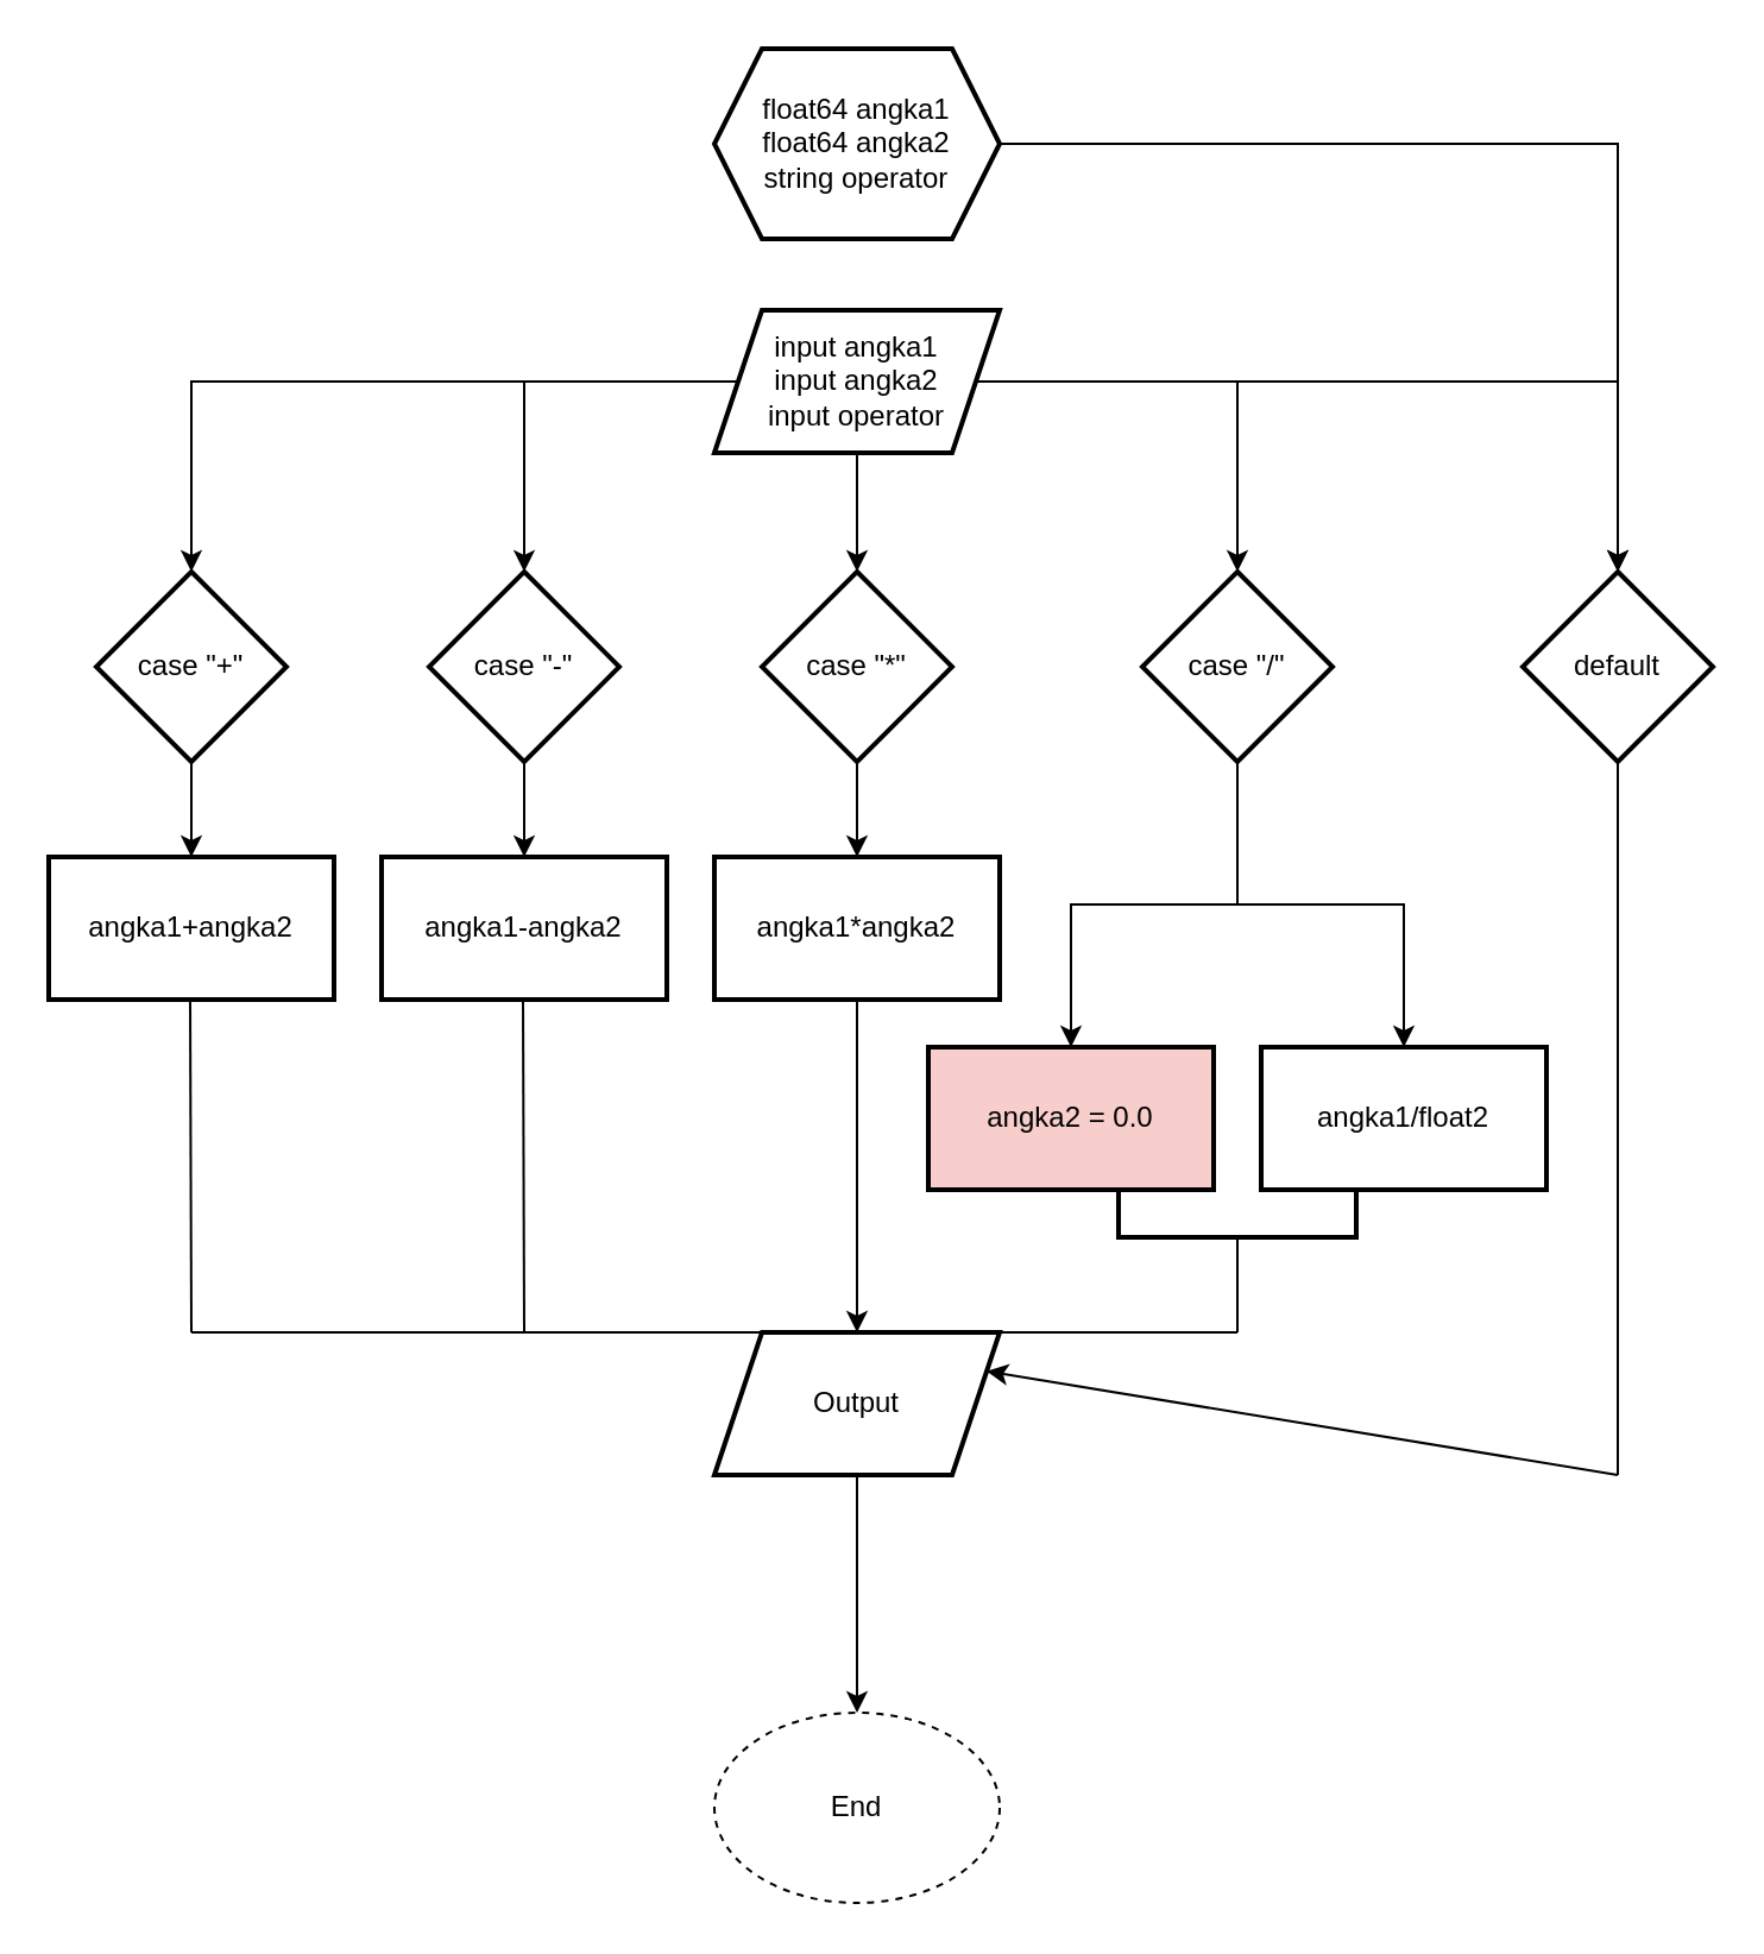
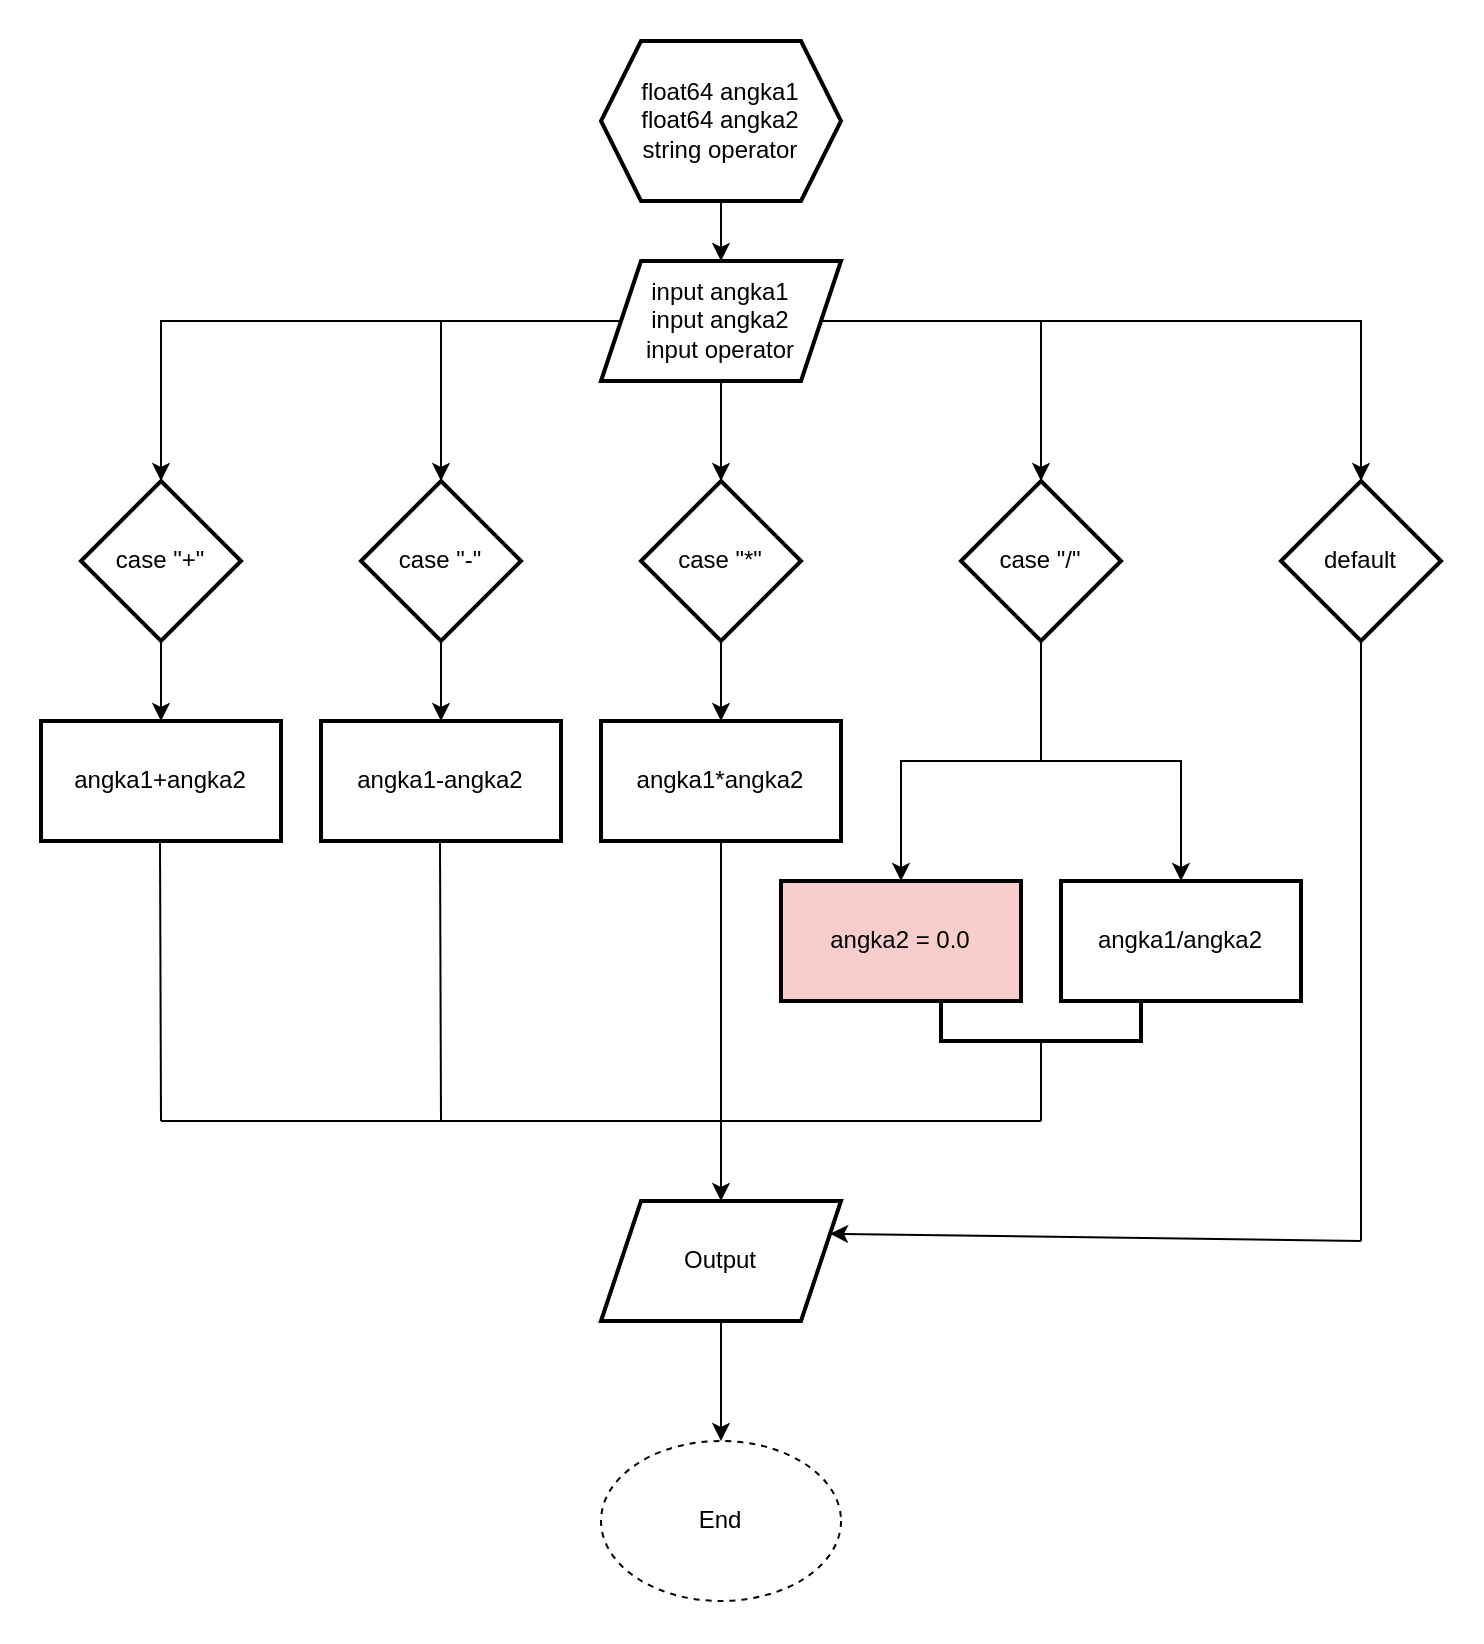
- <mxCell id="2" value="" style="edgeStyle=orthogonalEdgeStyle;rounded=0;orthogonalLoop=1;jettySize=auto;html=1;" parent="1" source="3" target="18" edge="1"><mxGeometry relative="1" as="geometry" /></mxCell>
+ <mxCell id="2" value="" style="edgeStyle=orthogonalEdgeStyle;rounded=0;orthogonalLoop=1;jettySize=auto;html=1;" parent="1" source="3" target="9" edge="1"><mxGeometry relative="1" as="geometry" /></mxCell>
- <mxCell id="22" value="angka1/float2" style="whiteSpace=wrap;html=1;strokeWidth=2;" parent="1" vertex="1"><mxGeometry x="530" y="440" width="120" height="60" as="geometry" /></mxCell>
+ <mxCell id="22" value="angka1/angka2" style="whiteSpace=wrap;html=1;strokeWidth=2;" parent="1" vertex="1"><mxGeometry x="530" y="440" width="120" height="60" as="geometry" /></mxCell>
- <mxCell id="25" value="Output" style="shape=parallelogram;perimeter=parallelogramPerimeter;whiteSpace=wrap;html=1;fixedSize=1;strokeWidth=2;" parent="1" vertex="1"><mxGeometry x="300" y="560" width="120" height="60" as="geometry" /></mxCell>
+ <mxCell id="25" value="Output" style="shape=parallelogram;perimeter=parallelogramPerimeter;whiteSpace=wrap;html=1;fixedSize=1;strokeWidth=2;" parent="1" vertex="1"><mxGeometry x="300" y="600" width="120" height="60" as="geometry" /></mxCell>
